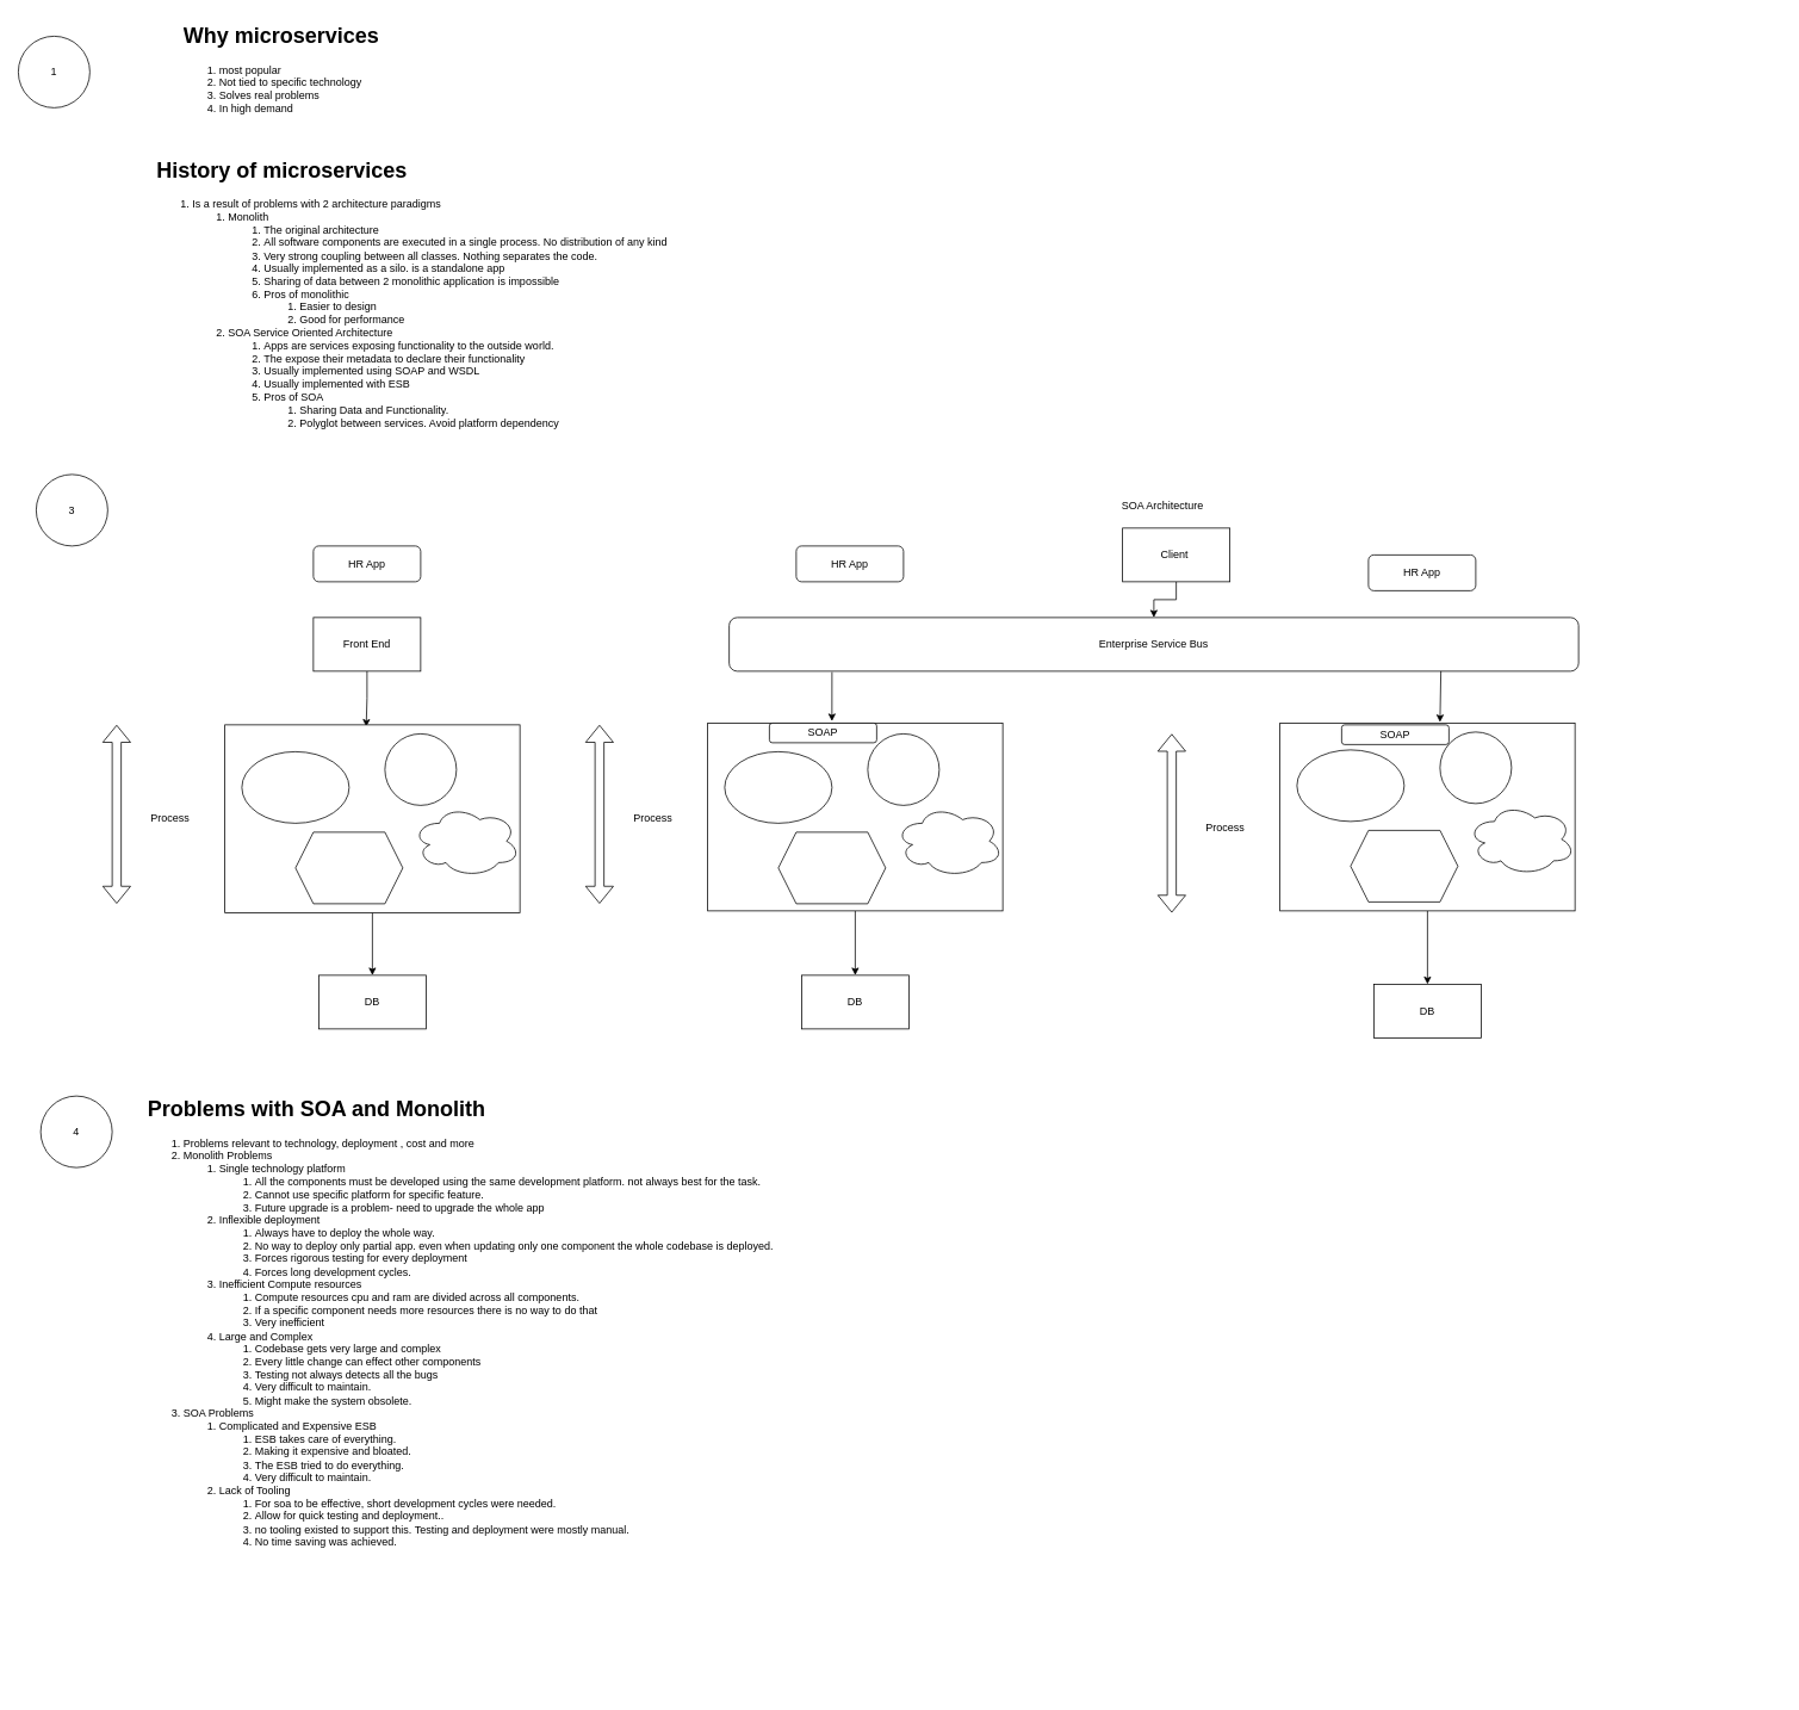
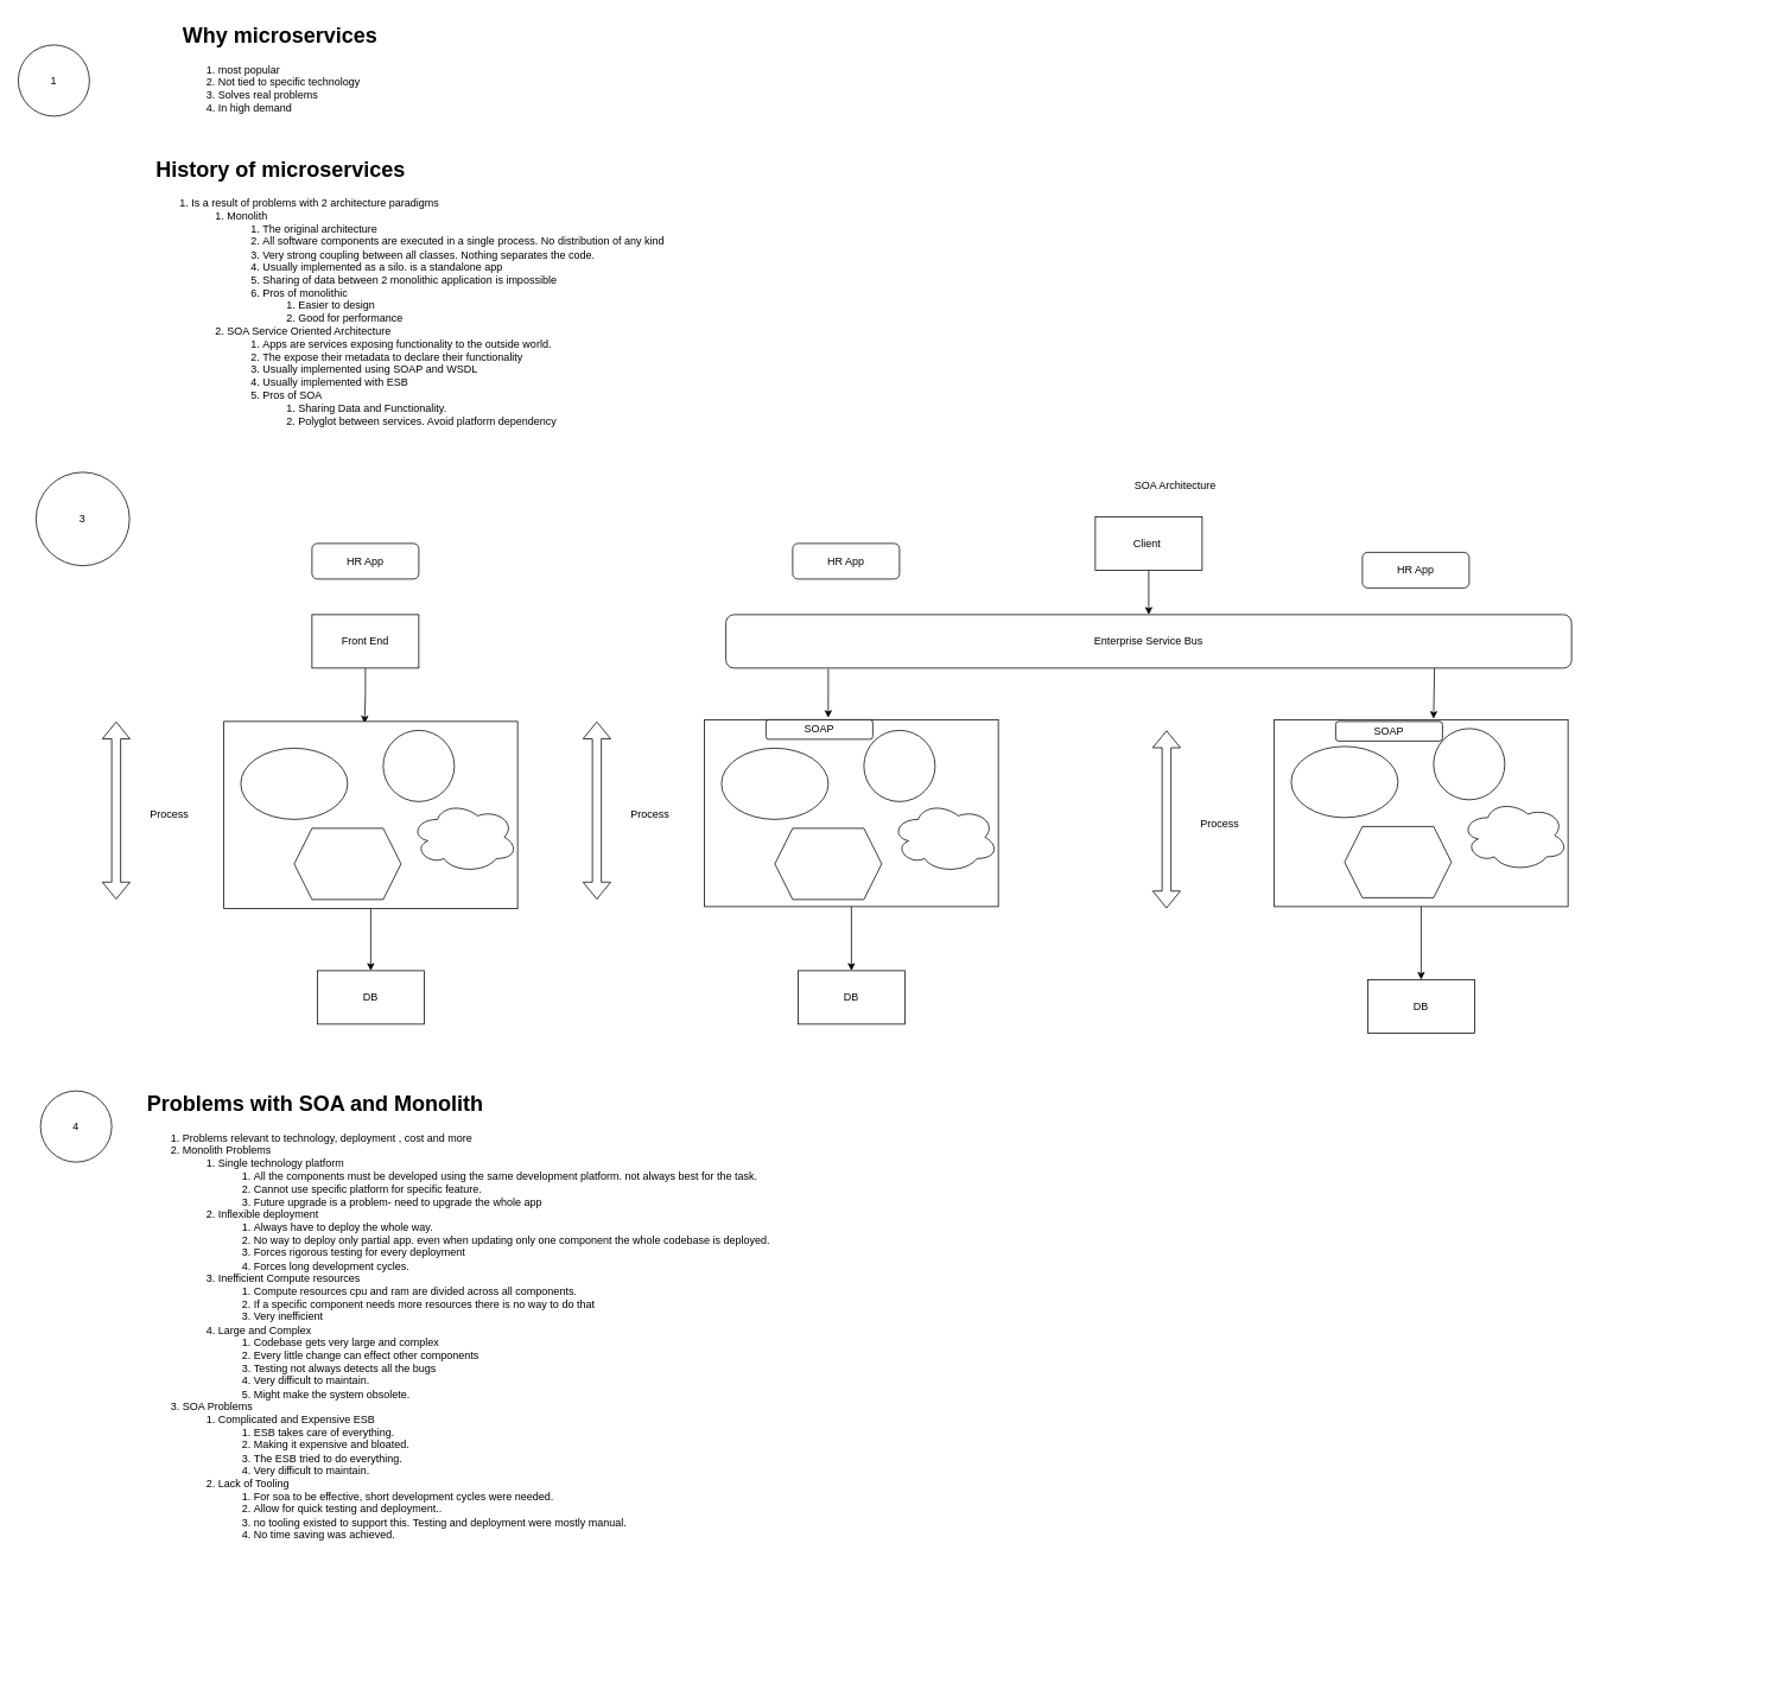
- <mxCell id="3" value="1" style="ellipse;whiteSpace=wrap;html=1;aspect=fixed;" vertex="1" parent="1"><mxGeometry x="20" y="40" width="80" height="80" as="geometry" /></mxCell>
+ <mxCell id="3" value="1" style="ellipse;whiteSpace=wrap;html=1;aspect=fixed;" vertex="1" parent="1"><mxGeometry x="20" y="50" width="80" height="80" as="geometry" /></mxCell>
- <mxCell id="18" value="SOA Architecture" style="text;html=1;strokeColor=none;fillColor=none;align=center;verticalAlign=middle;whiteSpace=wrap;rounded=0;" vertex="1" parent="1"><mxGeometry x="1100" y="550" width="400" height="30" as="geometry" /></mxCell>
+ <mxCell id="18" value="SOA Architecture" style="text;html=1;strokeColor=none;fillColor=none;align=center;verticalAlign=middle;whiteSpace=wrap;rounded=0;" vertex="1" parent="1"><mxGeometry x="1120" y="530" width="400" height="30" as="geometry" /></mxCell>
- <mxCell id="5" value="3" style="ellipse;whiteSpace=wrap;html=1;aspect=fixed;" vertex="1" parent="1"><mxGeometry x="40" y="530" width="80" height="80" as="geometry" /></mxCell>
+ <mxCell id="5" value="3" style="ellipse;whiteSpace=wrap;html=1;aspect=fixed;" vertex="1" parent="1"><mxGeometry x="40" y="530" width="105" height="105" as="geometry" /></mxCell>
- <mxCell id="31" value="Client&amp;nbsp;" style="rounded=0;whiteSpace=wrap;html=1;" vertex="1" parent="1"><mxGeometry x="1255" y="590" width="120" height="60" as="geometry" /></mxCell>
+ <mxCell id="31" value="Client&amp;nbsp;" style="rounded=0;whiteSpace=wrap;html=1;" vertex="1" parent="1"><mxGeometry x="1230" y="580" width="120" height="60" as="geometry" /></mxCell>
